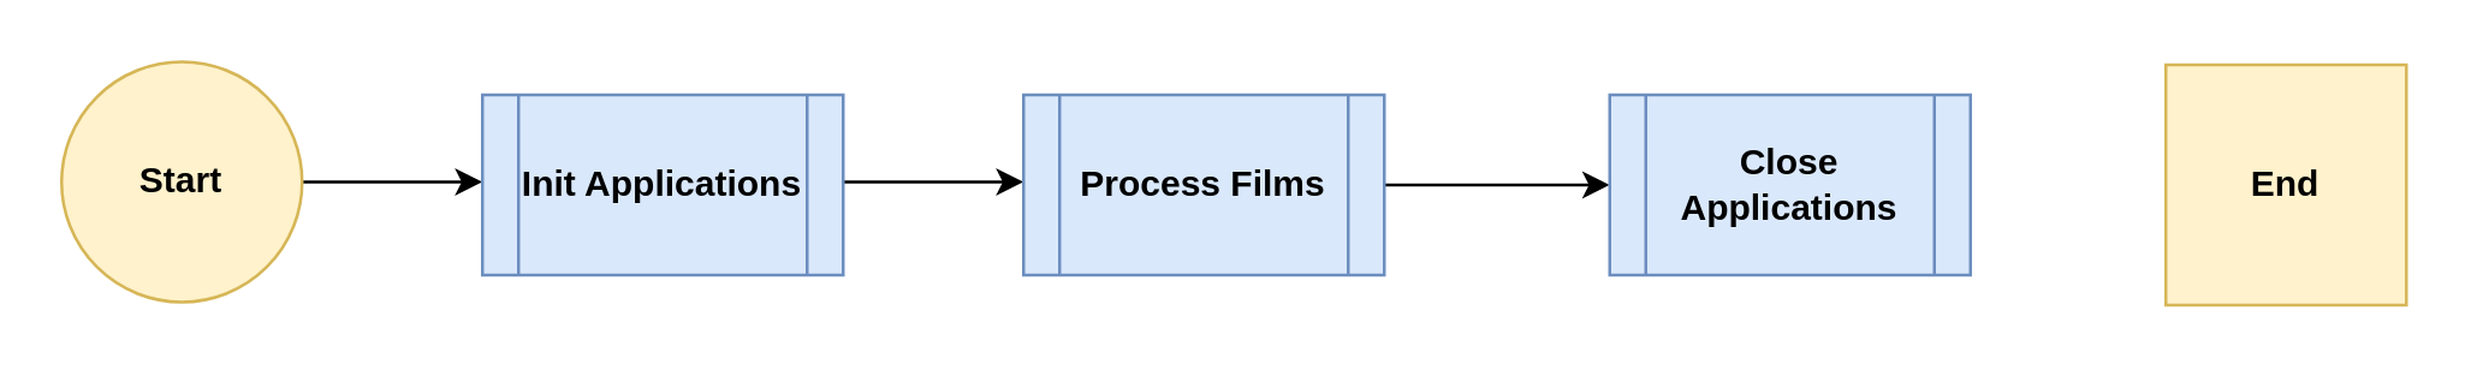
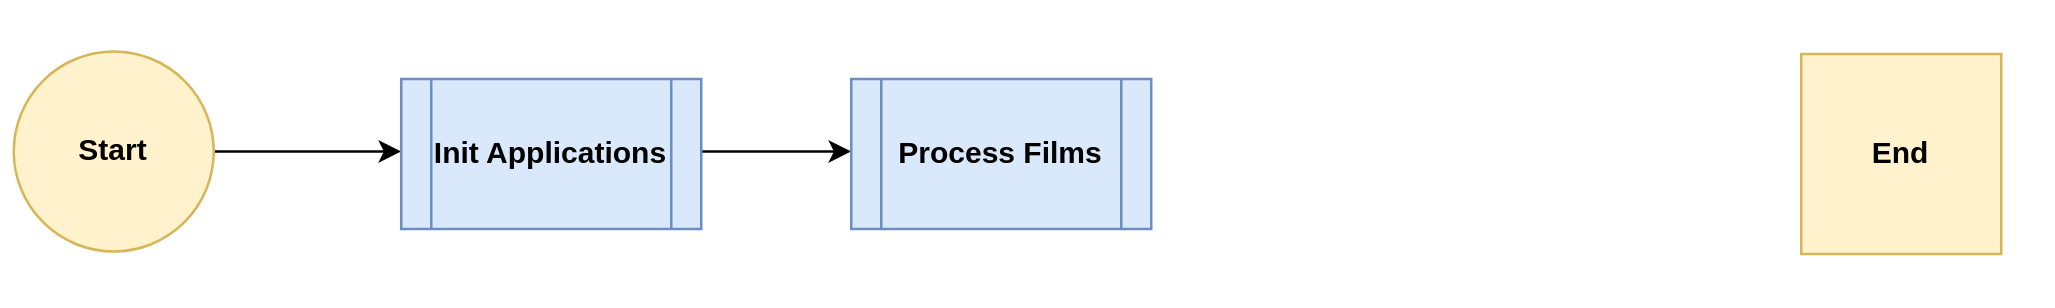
- <mxCell id="3" value="Start" style="ellipse;whiteSpace=wrap;html=1;aspect=fixed;fontStyle=1;fillColor=#fff2cc;strokeColor=#d6b656;fontColor=#000000;" parent="1" vertex="1"><mxGeometry x="20" y="20" width="80" height="80" as="geometry" /></mxCell>
+ <mxCell id="3" value="Start" style="ellipse;whiteSpace=wrap;html=1;aspect=fixed;fontStyle=1;fillColor=#fff2cc;strokeColor=#d6b656;fontColor=#000000;" parent="1" vertex="1"><mxGeometry x="5" y="20" width="80" height="80" as="geometry" /></mxCell>
- <mxCell id="6" style="edgeStyle=orthogonalEdgeStyle;rounded=0;orthogonalLoop=1;jettySize=auto;html=1;exitX=1;exitY=0.5;exitDx=0;exitDy=0;entryX=0;entryY=0.5;entryDx=0;entryDy=0;" edge="1" parent="1" source="7" target="8"><mxGeometry relative="1" as="geometry" /></mxCell>
- <mxCell id="8" value="Close Applications" style="shape=process;whiteSpace=wrap;html=1;backgroundOutline=1;fillColor=#dae8fc;strokeColor=#6c8ebf;fontStyle=1;fontColor=#000000;" vertex="1" parent="1"><mxGeometry x="535" y="31" width="120" height="60" as="geometry" /></mxCell>
